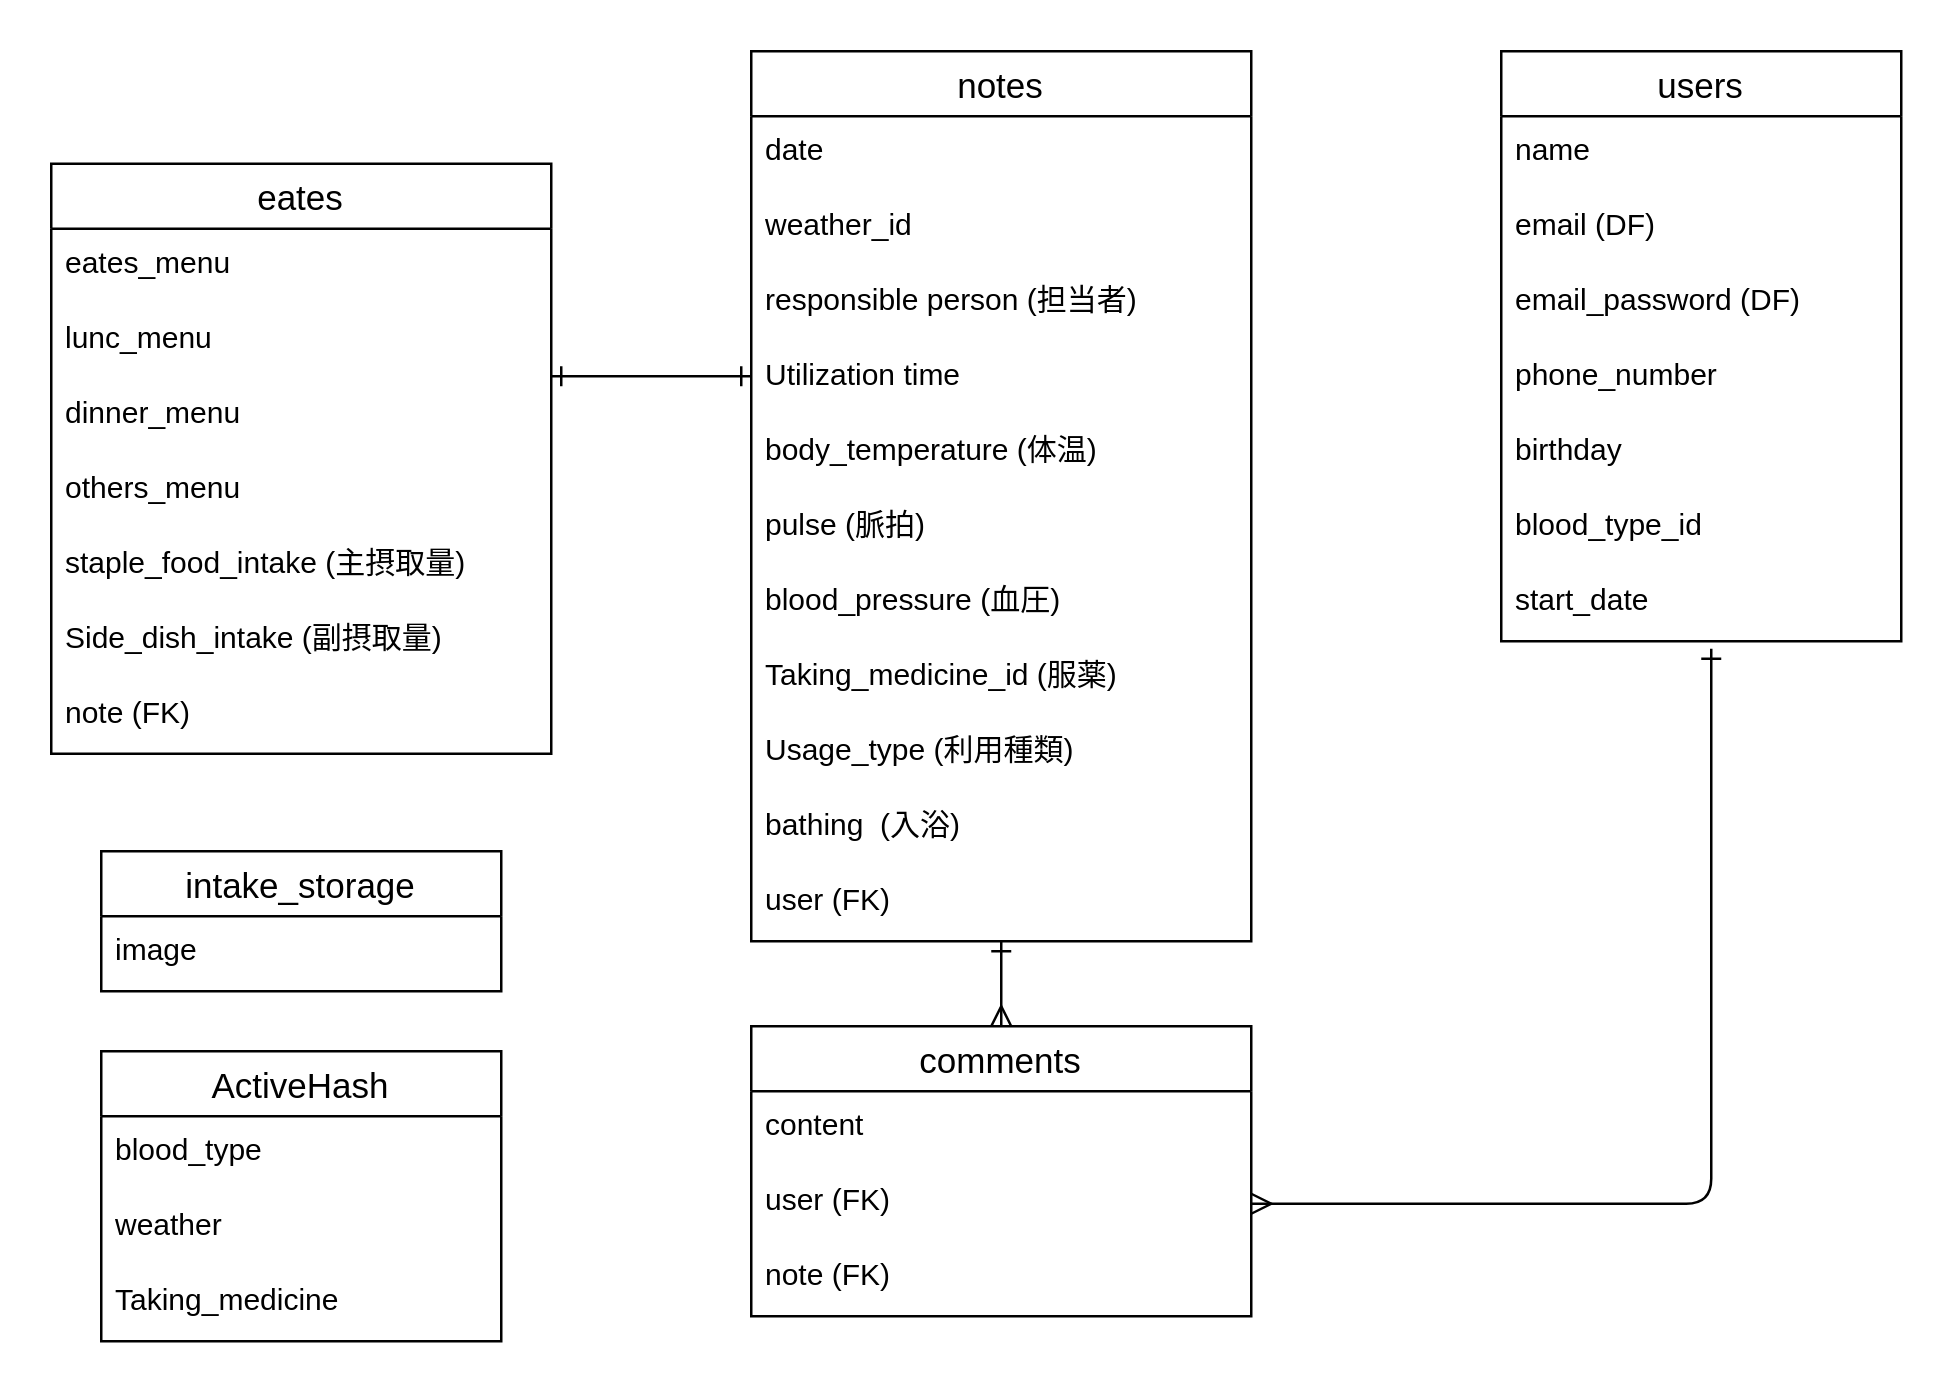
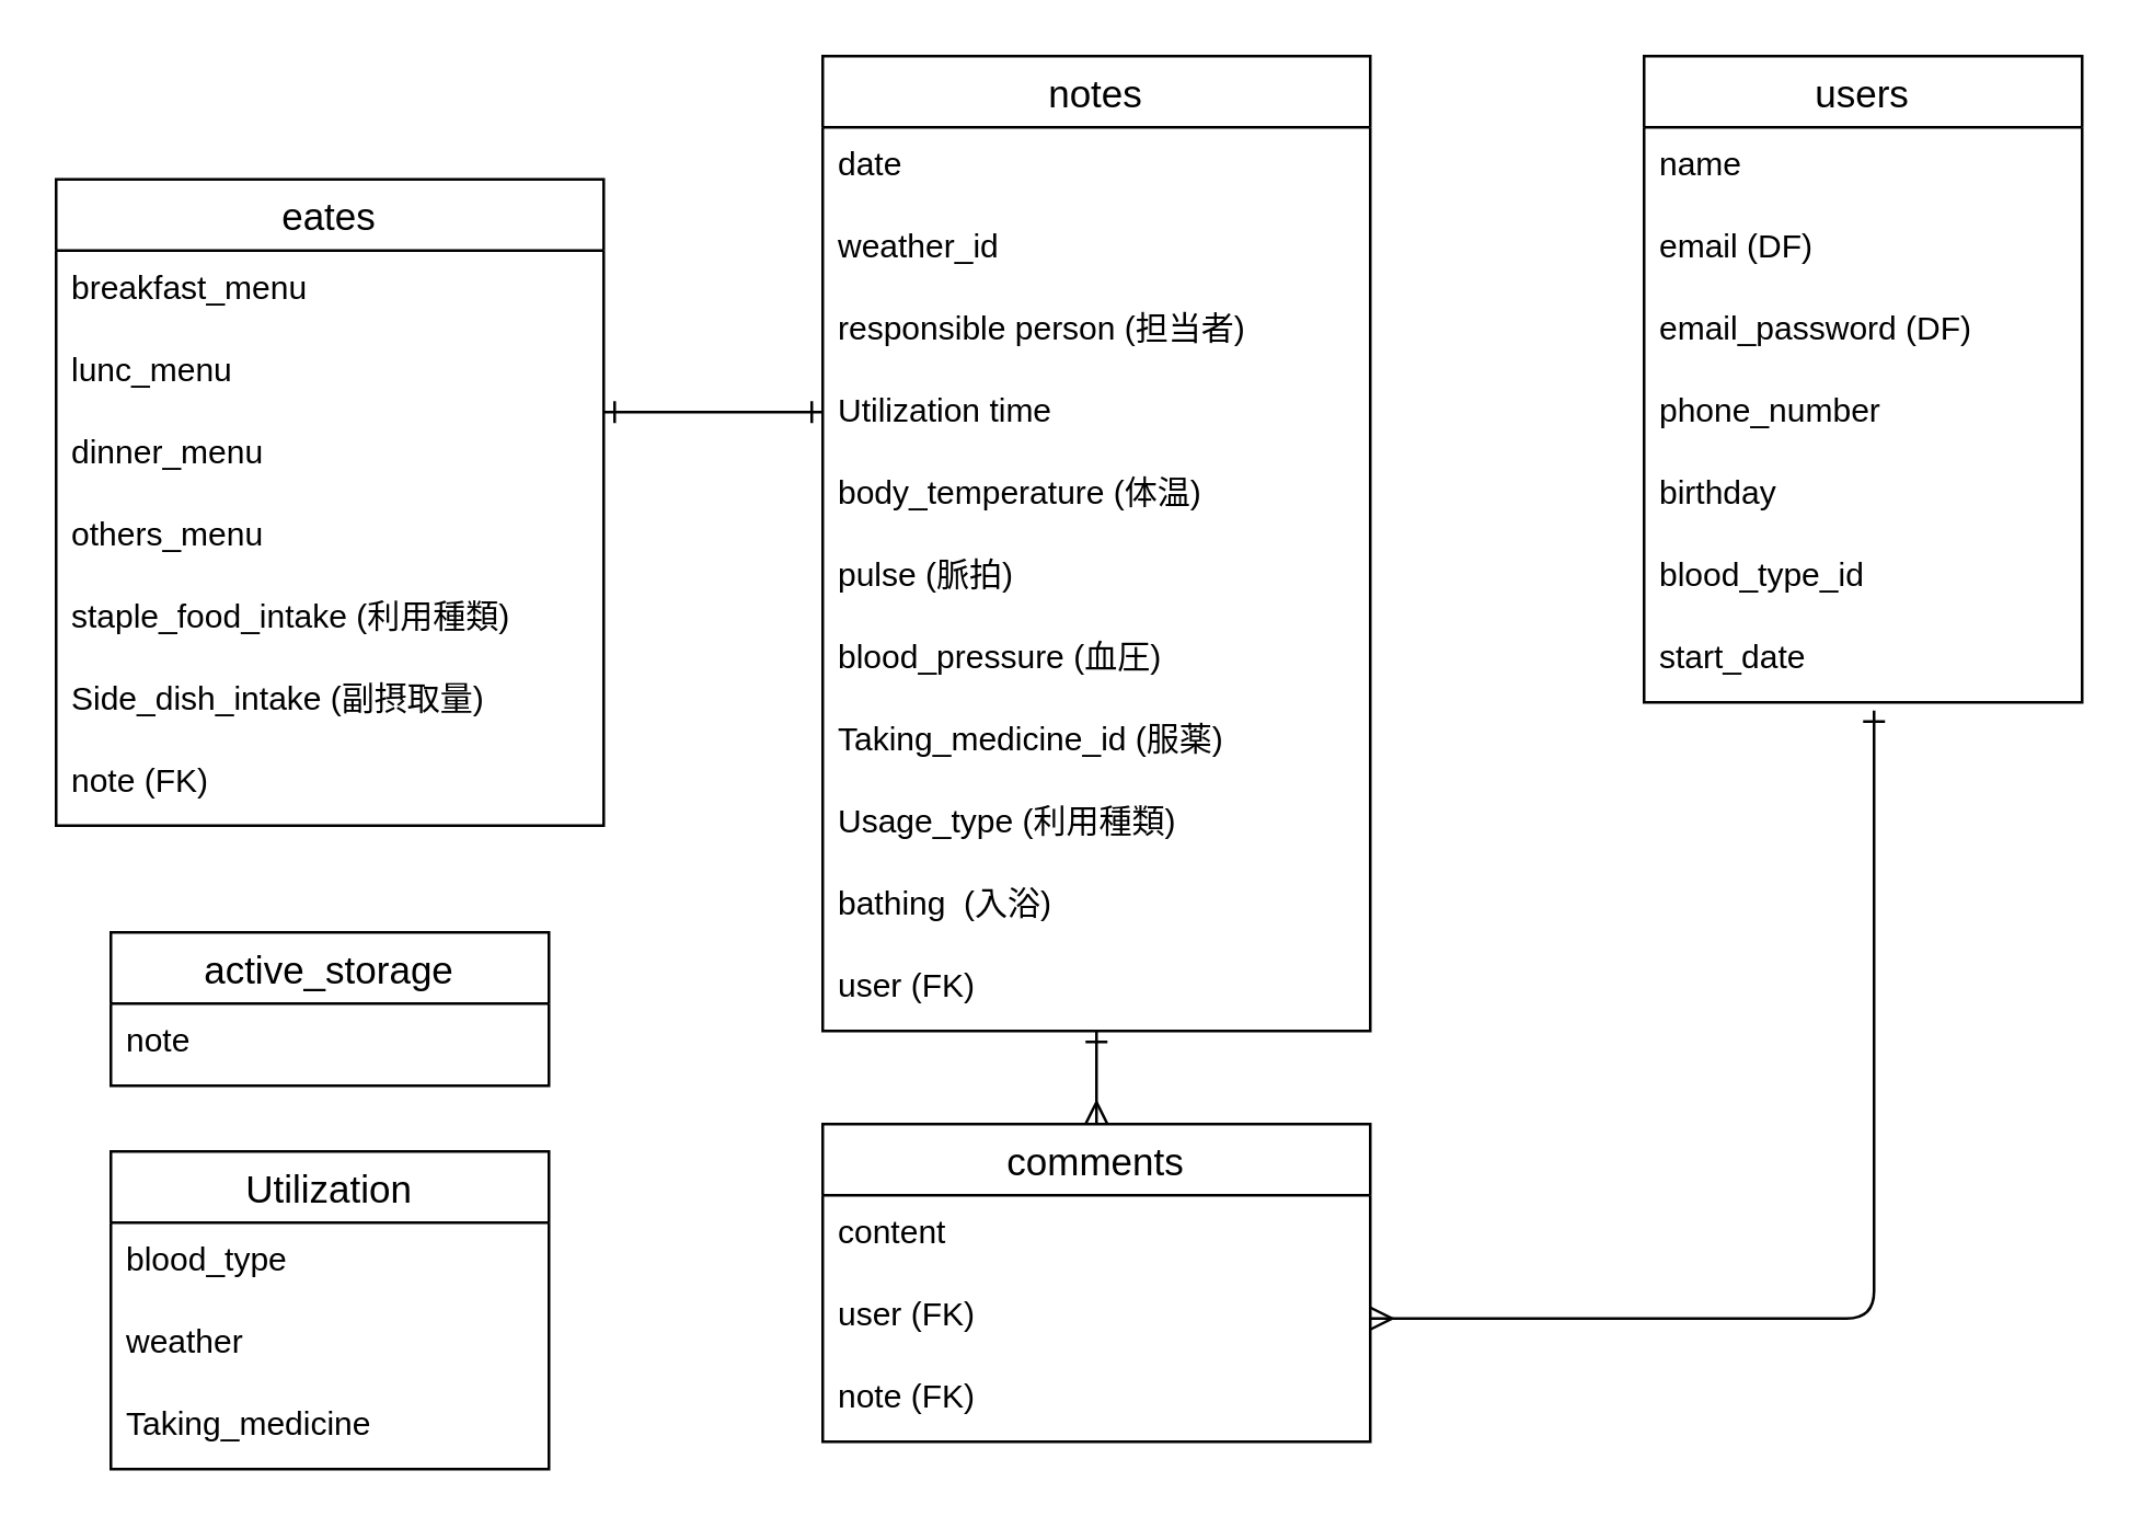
- <mxCell id="23" value="eates_menu" style="text;strokeColor=none;fillColor=none;spacingLeft=4;spacingRight=4;overflow=hidden;rotatable=0;points=[[0,0.5],[1,0.5]];portConstraint=eastwest;fontSize=12;" vertex="1" parent="22"><mxGeometry y="26" width="200" height="30" as="geometry" /></mxCell>
+ <mxCell id="23" value="breakfast_menu" style="text;strokeColor=none;fillColor=none;spacingLeft=4;spacingRight=4;overflow=hidden;rotatable=0;points=[[0,0.5],[1,0.5]];portConstraint=eastwest;fontSize=12;" vertex="1" parent="22"><mxGeometry y="26" width="200" height="30" as="geometry" /></mxCell>
- <mxCell id="27" value="staple_food_intake (主摂取量)" style="text;strokeColor=none;fillColor=none;spacingLeft=4;spacingRight=4;overflow=hidden;rotatable=0;points=[[0,0.5],[1,0.5]];portConstraint=eastwest;fontSize=12;" vertex="1" parent="22"><mxGeometry y="146" width="200" height="30" as="geometry" /></mxCell>
+ <mxCell id="27" value="staple_food_intake (利用種類)" style="text;strokeColor=none;fillColor=none;spacingLeft=4;spacingRight=4;overflow=hidden;rotatable=0;points=[[0,0.5],[1,0.5]];portConstraint=eastwest;fontSize=12;" vertex="1" parent="22"><mxGeometry y="146" width="200" height="30" as="geometry" /></mxCell>
- <mxCell id="38" value="intake_storage" style="swimlane;fontStyle=0;childLayout=stackLayout;horizontal=1;startSize=26;horizontalStack=0;resizeParent=1;resizeParentMax=0;resizeLast=0;collapsible=1;marginBottom=0;align=center;fontSize=14;" vertex="1" parent="1"><mxGeometry x="40" y="340" width="160" height="56" as="geometry" /></mxCell>
+ <mxCell id="38" value="active_storage" style="swimlane;fontStyle=0;childLayout=stackLayout;horizontal=1;startSize=26;horizontalStack=0;resizeParent=1;resizeParentMax=0;resizeLast=0;collapsible=1;marginBottom=0;align=center;fontSize=14;" vertex="1" parent="1"><mxGeometry x="40" y="340" width="160" height="56" as="geometry" /></mxCell>
- <mxCell id="39" value="image" style="text;strokeColor=none;fillColor=none;spacingLeft=4;spacingRight=4;overflow=hidden;rotatable=0;points=[[0,0.5],[1,0.5]];portConstraint=eastwest;fontSize=12;" vertex="1" parent="38"><mxGeometry y="26" width="160" height="30" as="geometry" /></mxCell>
+ <mxCell id="39" value="note" style="text;strokeColor=none;fillColor=none;spacingLeft=4;spacingRight=4;overflow=hidden;rotatable=0;points=[[0,0.5],[1,0.5]];portConstraint=eastwest;fontSize=12;" vertex="1" parent="38"><mxGeometry y="26" width="160" height="30" as="geometry" /></mxCell>
- <mxCell id="30" value="ActiveHash" style="swimlane;fontStyle=0;childLayout=stackLayout;horizontal=1;startSize=26;horizontalStack=0;resizeParent=1;resizeParentMax=0;resizeLast=0;collapsible=1;marginBottom=0;align=center;fontSize=14;" vertex="1" parent="1"><mxGeometry x="40" y="420" width="160" height="116" as="geometry" /></mxCell>
+ <mxCell id="30" value="Utilization" style="swimlane;fontStyle=0;childLayout=stackLayout;horizontal=1;startSize=26;horizontalStack=0;resizeParent=1;resizeParentMax=0;resizeLast=0;collapsible=1;marginBottom=0;align=center;fontSize=14;" vertex="1" parent="1"><mxGeometry x="40" y="420" width="160" height="116" as="geometry" /></mxCell>
